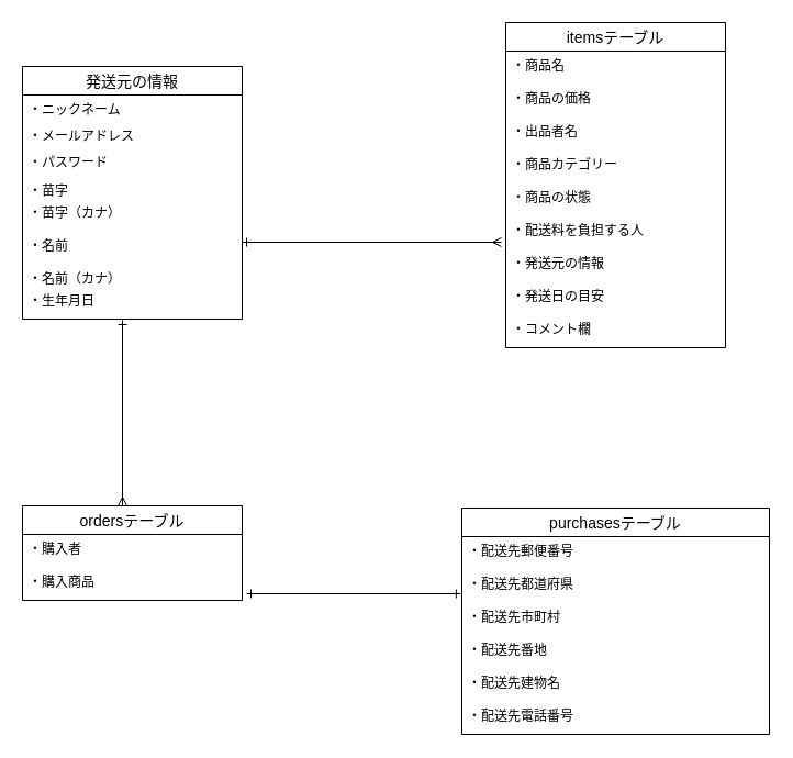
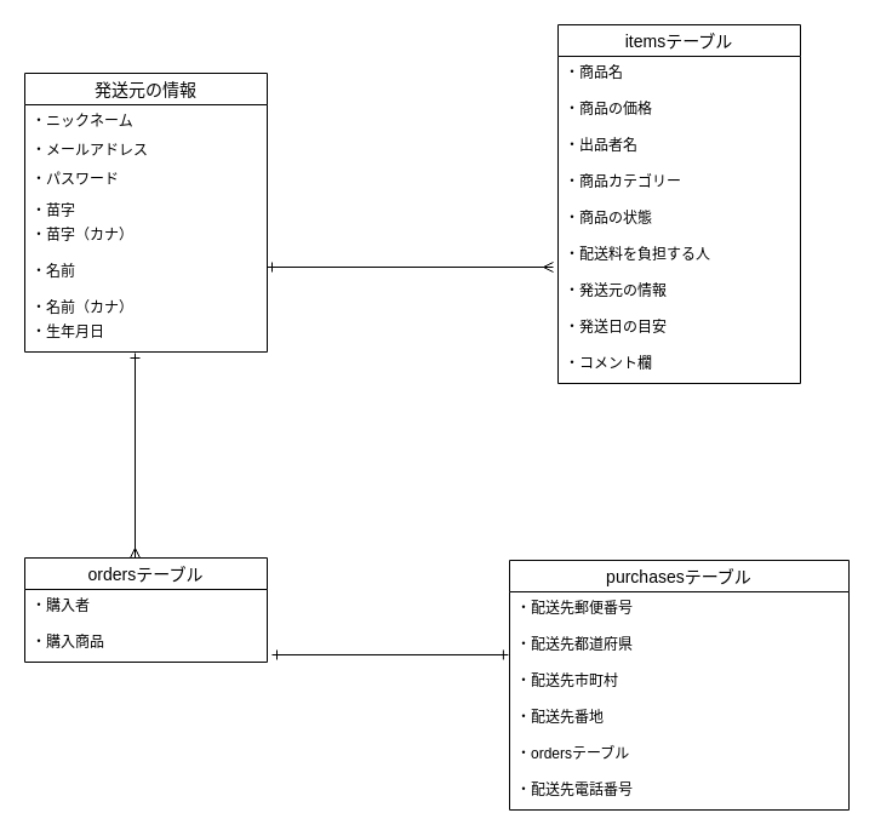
- <mxCell id="26" value="・配送先建物名&#10;" style="text;strokeColor=none;fillColor=none;spacingLeft=4;spacingRight=4;overflow=hidden;rotatable=0;points=[[0,0.5],[1,0.5]];portConstraint=eastwest;fontSize=12;" parent="21" vertex="1"><mxGeometry y="146" width="280" height="30" as="geometry" /></mxCell>
+ <mxCell id="26" value="・ordersテーブル&#10;" style="text;strokeColor=none;fillColor=none;spacingLeft=4;spacingRight=4;overflow=hidden;rotatable=0;points=[[0,0.5],[1,0.5]];portConstraint=eastwest;fontSize=12;" parent="21" vertex="1"><mxGeometry y="146" width="280" height="30" as="geometry" /></mxCell>
